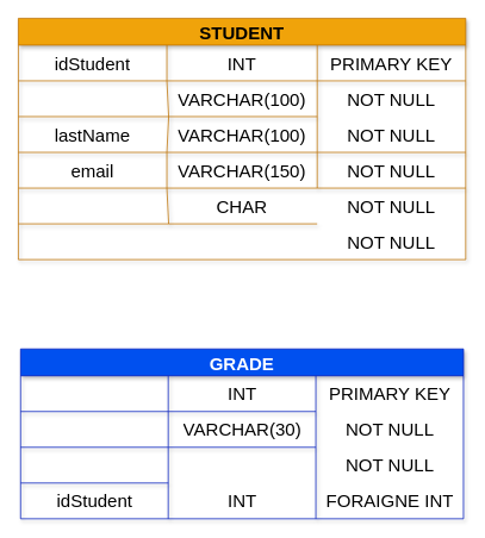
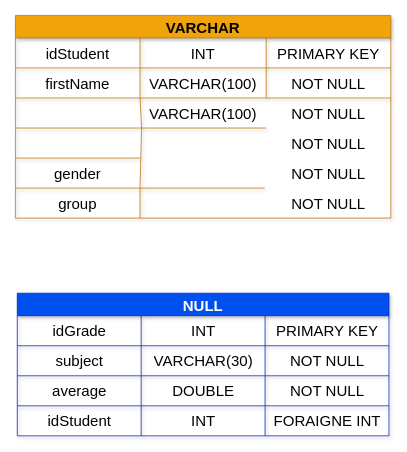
- <mxCell id="2" value="STUDENT" style="shape=table;startSize=30;container=1;collapsible=0;childLayout=tableLayout;fontStyle=1;align=center;pointerEvents=1;shadow=1;fontSize=20;fillColor=#f0a30a;fontColor=#000000;strokeColor=#BD7000;gradientColor=none;swimlaneFillColor=none;rounded=0;" parent="1" vertex="1"><mxGeometry x="20" y="20" width="500" height="270" as="geometry" /></mxCell>
+ <mxCell id="2" value="VARCHAR" style="shape=table;startSize=30;container=1;collapsible=0;childLayout=tableLayout;fontStyle=1;align=center;pointerEvents=1;shadow=1;fontSize=20;fillColor=#f0a30a;fontColor=#000000;strokeColor=#BD7000;gradientColor=none;swimlaneFillColor=none;rounded=0;" parent="1" vertex="1"><mxGeometry x="20" y="20" width="500" height="270" as="geometry" /></mxCell>
+ <mxCell id="8" value="firstName" style="shape=partialRectangle;html=1;whiteSpace=wrap;connectable=0;fillColor=none;top=0;left=0;bottom=0;right=0;overflow=hidden;pointerEvents=1;shadow=1;fontSize=20;rounded=0;" parent="7" vertex="1"><mxGeometry width="166" height="40" as="geometry"><mxRectangle width="166" height="40" as="alternateBounds" /></mxGeometry></mxCell>
- <mxCell id="12" value="lastName" style="shape=partialRectangle;html=1;whiteSpace=wrap;connectable=0;fillColor=none;top=0;left=0;bottom=0;right=0;overflow=hidden;pointerEvents=1;shadow=1;fontSize=20;rounded=0;" parent="11" vertex="1"><mxGeometry width="166" height="40" as="geometry"><mxRectangle width="166" height="40" as="alternateBounds" /></mxGeometry></mxCell>
- <mxCell id="16" value="email" style="shape=partialRectangle;html=1;whiteSpace=wrap;connectable=0;fillColor=none;top=0;left=0;bottom=0;right=0;overflow=hidden;pointerEvents=1;shadow=1;fontSize=20;rounded=0;" parent="15" vertex="1"><mxGeometry width="166" height="40" as="geometry"><mxRectangle width="166" height="40" as="alternateBounds" /></mxGeometry></mxCell>
- <mxCell id="17" value="VARCHAR(150)" style="shape=partialRectangle;html=1;whiteSpace=wrap;connectable=0;fillColor=none;top=0;left=0;bottom=0;right=0;overflow=hidden;pointerEvents=1;shadow=1;fontSize=20;rounded=0;" parent="15" vertex="1"><mxGeometry x="166" width="168" height="40" as="geometry"><mxRectangle width="168" height="40" as="alternateBounds" /></mxGeometry></mxCell>
+ <mxCell id="20" value="gender" style="shape=partialRectangle;html=1;whiteSpace=wrap;connectable=0;fillColor=none;top=0;left=0;bottom=0;right=0;overflow=hidden;pointerEvents=1;shadow=1;fontSize=20;rounded=0;" parent="19" vertex="1"><mxGeometry width="166" height="40" as="geometry"><mxRectangle width="166" height="40" as="alternateBounds" /></mxGeometry></mxCell>
- <mxCell id="21" value="CHAR" style="shape=partialRectangle;html=1;whiteSpace=wrap;connectable=0;fillColor=none;top=0;left=0;bottom=0;right=0;overflow=hidden;pointerEvents=1;shadow=1;fontSize=20;rounded=0;" parent="19" vertex="1"><mxGeometry x="166" width="168" height="40" as="geometry"><mxRectangle width="168" height="40" as="alternateBounds" /></mxGeometry></mxCell>
+ <mxCell id="24" value="group" style="shape=partialRectangle;html=1;whiteSpace=wrap;connectable=0;fillColor=none;top=0;left=0;bottom=0;right=0;overflow=hidden;pointerEvents=1;shadow=1;fontSize=20;rounded=0;" parent="23" vertex="1"><mxGeometry width="166" height="40" as="geometry"><mxRectangle width="166" height="40" as="alternateBounds" /></mxGeometry></mxCell>
- <mxCell id="26" value="GRADE" style="shape=table;startSize=30;container=1;collapsible=0;childLayout=tableLayout;fontStyle=1;align=center;pointerEvents=1;shadow=1;fontSize=20;fillColor=#0050ef;fontColor=#ffffff;strokeColor=#001DBC;rounded=0;" parent="1" vertex="1"><mxGeometry x="22.5" y="390" width="495" height="190" as="geometry" /></mxCell>
+ <mxCell id="26" value="NULL" style="shape=table;startSize=30;container=1;collapsible=0;childLayout=tableLayout;fontStyle=1;align=center;pointerEvents=1;shadow=1;fontSize=20;fillColor=#0050ef;fontColor=#ffffff;strokeColor=#001DBC;rounded=0;" parent="1" vertex="1"><mxGeometry x="22.5" y="390" width="495" height="190" as="geometry" /></mxCell>
+ <mxCell id="28" value="idGrade" style="shape=partialRectangle;html=1;whiteSpace=wrap;connectable=0;fillColor=none;top=0;left=0;bottom=0;right=0;overflow=hidden;pointerEvents=1;shadow=1;fontSize=20;rounded=0;" parent="27" vertex="1"><mxGeometry width="165" height="40" as="geometry"><mxRectangle width="165" height="40" as="alternateBounds" /></mxGeometry></mxCell>
+ <mxCell id="32" value="subject" style="shape=partialRectangle;html=1;whiteSpace=wrap;connectable=0;fillColor=none;top=0;left=0;bottom=0;right=0;overflow=hidden;pointerEvents=1;shadow=1;fontSize=20;rounded=0;" parent="31" vertex="1"><mxGeometry width="165" height="40" as="geometry"><mxRectangle width="165" height="40" as="alternateBounds" /></mxGeometry></mxCell>
+ <mxCell id="36" value="average" style="shape=partialRectangle;html=1;whiteSpace=wrap;connectable=0;fillColor=none;top=0;left=0;bottom=0;right=0;overflow=hidden;pointerEvents=1;shadow=1;fontSize=20;rounded=0;" parent="35" vertex="1"><mxGeometry width="165" height="40" as="geometry"><mxRectangle width="165" height="40" as="alternateBounds" /></mxGeometry></mxCell>
+ <mxCell id="37" value="DOUBLE" style="shape=partialRectangle;html=1;whiteSpace=wrap;connectable=0;fillColor=none;top=0;left=0;bottom=0;right=0;overflow=hidden;pointerEvents=1;shadow=1;fontSize=20;rounded=0;" parent="35" vertex="1"><mxGeometry x="165" width="165" height="40" as="geometry"><mxRectangle width="165" height="40" as="alternateBounds" /></mxGeometry></mxCell>
